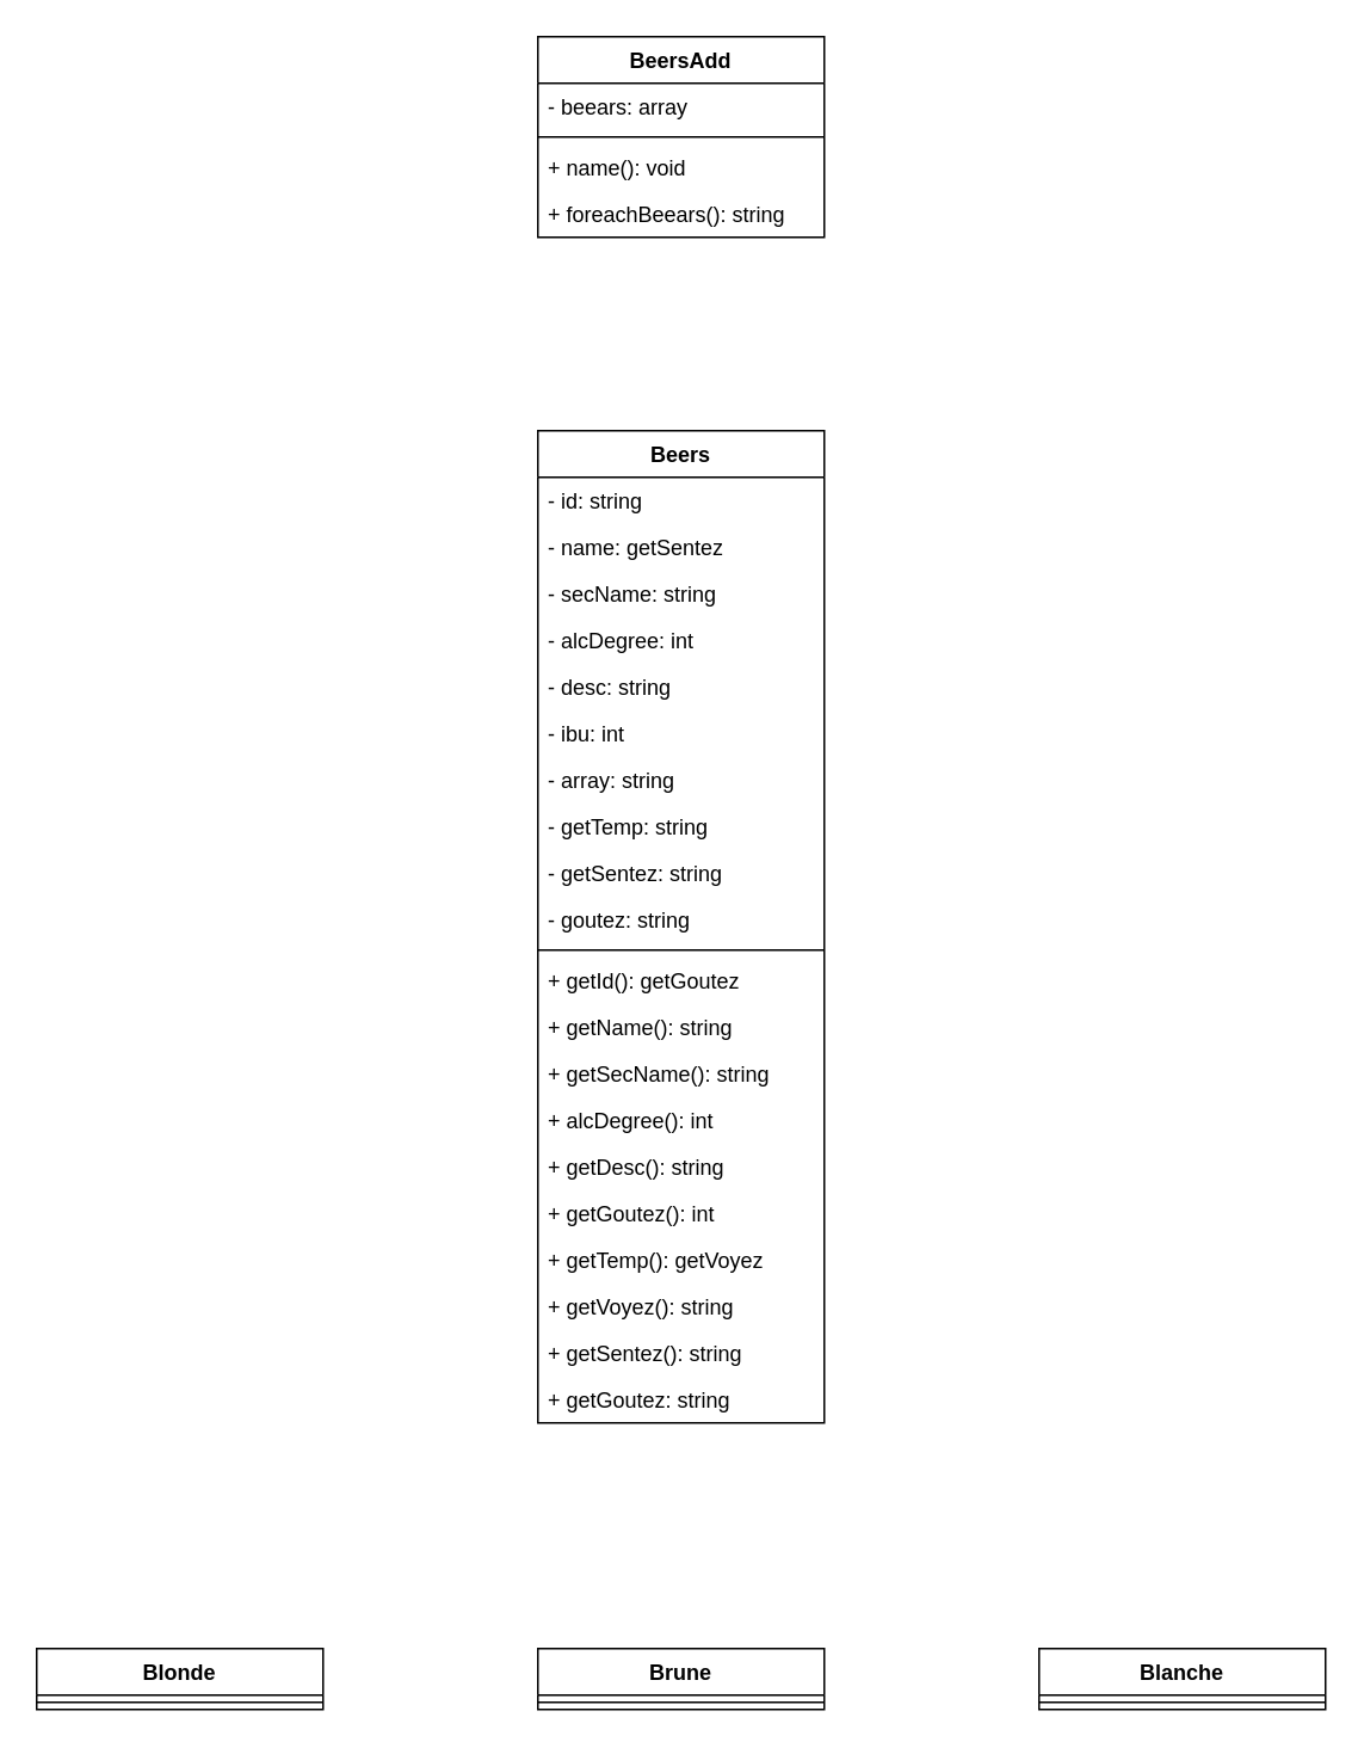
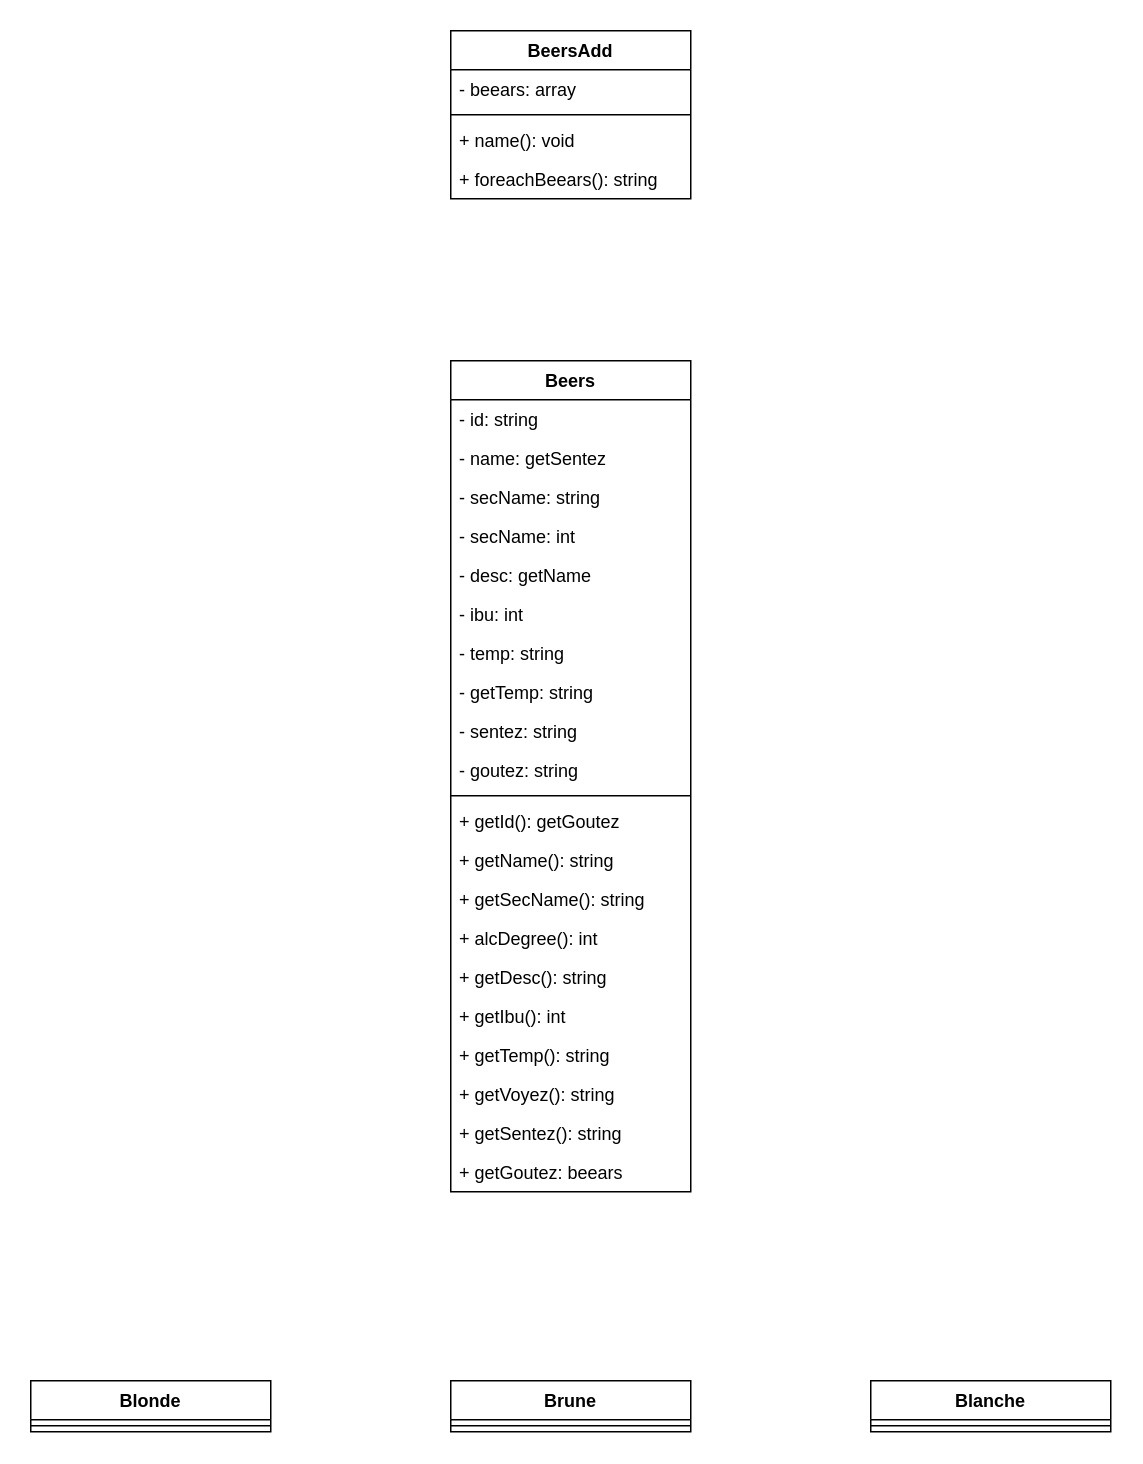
- <mxCell id="6" value="- alcDegree: int" style="text;strokeColor=none;fillColor=none;align=left;verticalAlign=top;spacingLeft=4;spacingRight=4;overflow=hidden;rotatable=0;points=[[0,0.5],[1,0.5]];portConstraint=eastwest;" parent="2" vertex="1"><mxGeometry y="104" width="160" height="26" as="geometry" /></mxCell>
+ <mxCell id="6" value="- secName: int" style="text;strokeColor=none;fillColor=none;align=left;verticalAlign=top;spacingLeft=4;spacingRight=4;overflow=hidden;rotatable=0;points=[[0,0.5],[1,0.5]];portConstraint=eastwest;" parent="2" vertex="1"><mxGeometry y="104" width="160" height="26" as="geometry" /></mxCell>
- <mxCell id="7" value="- desc: string" style="text;strokeColor=none;fillColor=none;align=left;verticalAlign=top;spacingLeft=4;spacingRight=4;overflow=hidden;rotatable=0;points=[[0,0.5],[1,0.5]];portConstraint=eastwest;" parent="2" vertex="1"><mxGeometry y="130" width="160" height="26" as="geometry" /></mxCell>
+ <mxCell id="7" value="- desc: getName" style="text;strokeColor=none;fillColor=none;align=left;verticalAlign=top;spacingLeft=4;spacingRight=4;overflow=hidden;rotatable=0;points=[[0,0.5],[1,0.5]];portConstraint=eastwest;" parent="2" vertex="1"><mxGeometry y="130" width="160" height="26" as="geometry" /></mxCell>
- <mxCell id="9" value="- array: string" style="text;strokeColor=none;fillColor=none;align=left;verticalAlign=top;spacingLeft=4;spacingRight=4;overflow=hidden;rotatable=0;points=[[0,0.5],[1,0.5]];portConstraint=eastwest;" parent="2" vertex="1"><mxGeometry y="182" width="160" height="26" as="geometry" /></mxCell>
+ <mxCell id="9" value="- temp: string" style="text;strokeColor=none;fillColor=none;align=left;verticalAlign=top;spacingLeft=4;spacingRight=4;overflow=hidden;rotatable=0;points=[[0,0.5],[1,0.5]];portConstraint=eastwest;" parent="2" vertex="1"><mxGeometry y="182" width="160" height="26" as="geometry" /></mxCell>
- <mxCell id="11" value="- getSentez: string" style="text;strokeColor=none;fillColor=none;align=left;verticalAlign=top;spacingLeft=4;spacingRight=4;overflow=hidden;rotatable=0;points=[[0,0.5],[1,0.5]];portConstraint=eastwest;" vertex="1" parent="2"><mxGeometry y="234" width="160" height="26" as="geometry" /></mxCell>
+ <mxCell id="11" value="- sentez: string" style="text;strokeColor=none;fillColor=none;align=left;verticalAlign=top;spacingLeft=4;spacingRight=4;overflow=hidden;rotatable=0;points=[[0,0.5],[1,0.5]];portConstraint=eastwest;" vertex="1" parent="2"><mxGeometry y="234" width="160" height="26" as="geometry" /></mxCell>
- <mxCell id="19" value="+ getGoutez(): int" style="text;strokeColor=none;fillColor=none;align=left;verticalAlign=top;spacingLeft=4;spacingRight=4;overflow=hidden;rotatable=0;points=[[0,0.5],[1,0.5]];portConstraint=eastwest;" parent="2" vertex="1"><mxGeometry y="424" width="160" height="26" as="geometry" /></mxCell>
+ <mxCell id="19" value="+ getIbu(): int" style="text;strokeColor=none;fillColor=none;align=left;verticalAlign=top;spacingLeft=4;spacingRight=4;overflow=hidden;rotatable=0;points=[[0,0.5],[1,0.5]];portConstraint=eastwest;" parent="2" vertex="1"><mxGeometry y="424" width="160" height="26" as="geometry" /></mxCell>
- <mxCell id="20" value="+ getTemp(): getVoyez" style="text;strokeColor=none;fillColor=none;align=left;verticalAlign=top;spacingLeft=4;spacingRight=4;overflow=hidden;rotatable=0;points=[[0,0.5],[1,0.5]];portConstraint=eastwest;" parent="2" vertex="1"><mxGeometry y="450" width="160" height="26" as="geometry" /></mxCell>
+ <mxCell id="20" value="+ getTemp(): string" style="text;strokeColor=none;fillColor=none;align=left;verticalAlign=top;spacingLeft=4;spacingRight=4;overflow=hidden;rotatable=0;points=[[0,0.5],[1,0.5]];portConstraint=eastwest;" parent="2" vertex="1"><mxGeometry y="450" width="160" height="26" as="geometry" /></mxCell>
- <mxCell id="23" value="+ getGoutez: string" style="text;strokeColor=none;fillColor=none;align=left;verticalAlign=top;spacingLeft=4;spacingRight=4;overflow=hidden;rotatable=0;points=[[0,0.5],[1,0.5]];portConstraint=eastwest;" vertex="1" parent="2"><mxGeometry y="528" width="160" height="26" as="geometry" /></mxCell>
+ <mxCell id="23" value="+ getGoutez: beears" style="text;strokeColor=none;fillColor=none;align=left;verticalAlign=top;spacingLeft=4;spacingRight=4;overflow=hidden;rotatable=0;points=[[0,0.5],[1,0.5]];portConstraint=eastwest;" vertex="1" parent="2"><mxGeometry y="528" width="160" height="26" as="geometry" /></mxCell>
